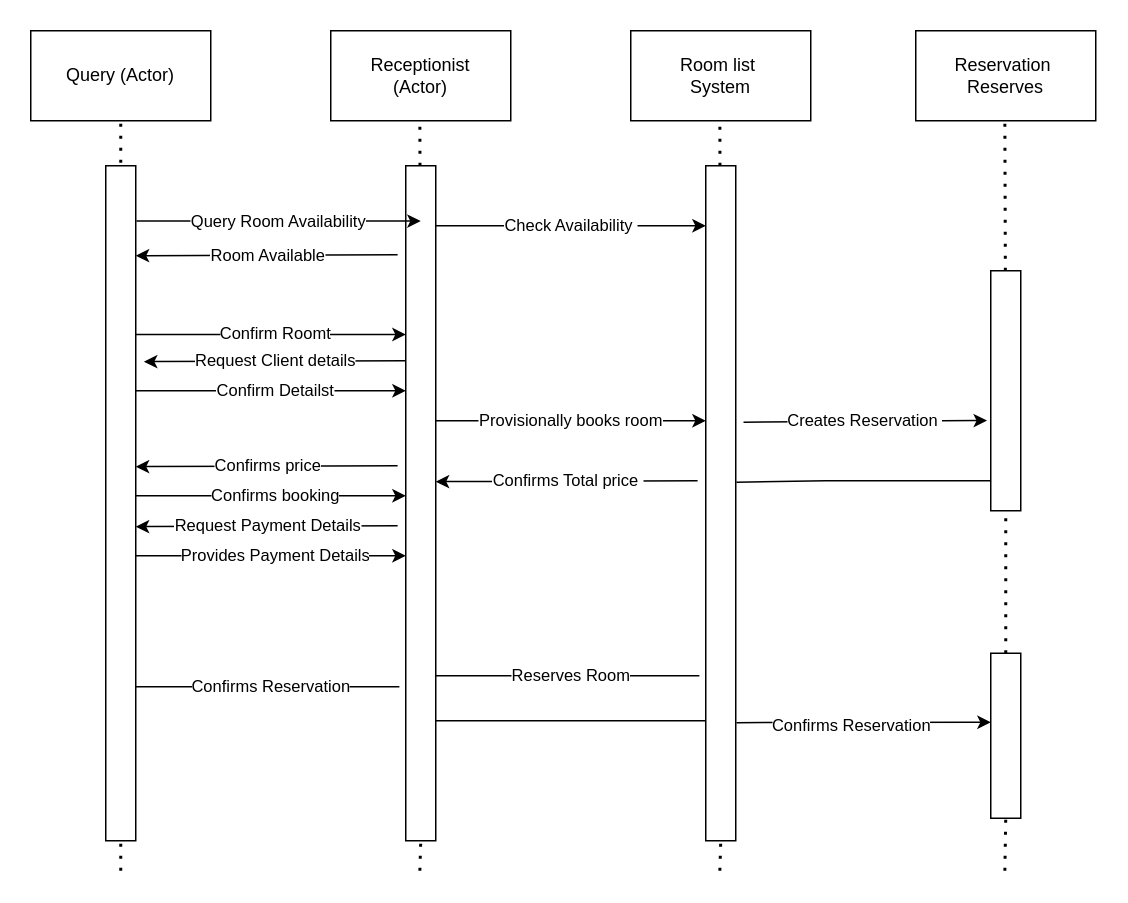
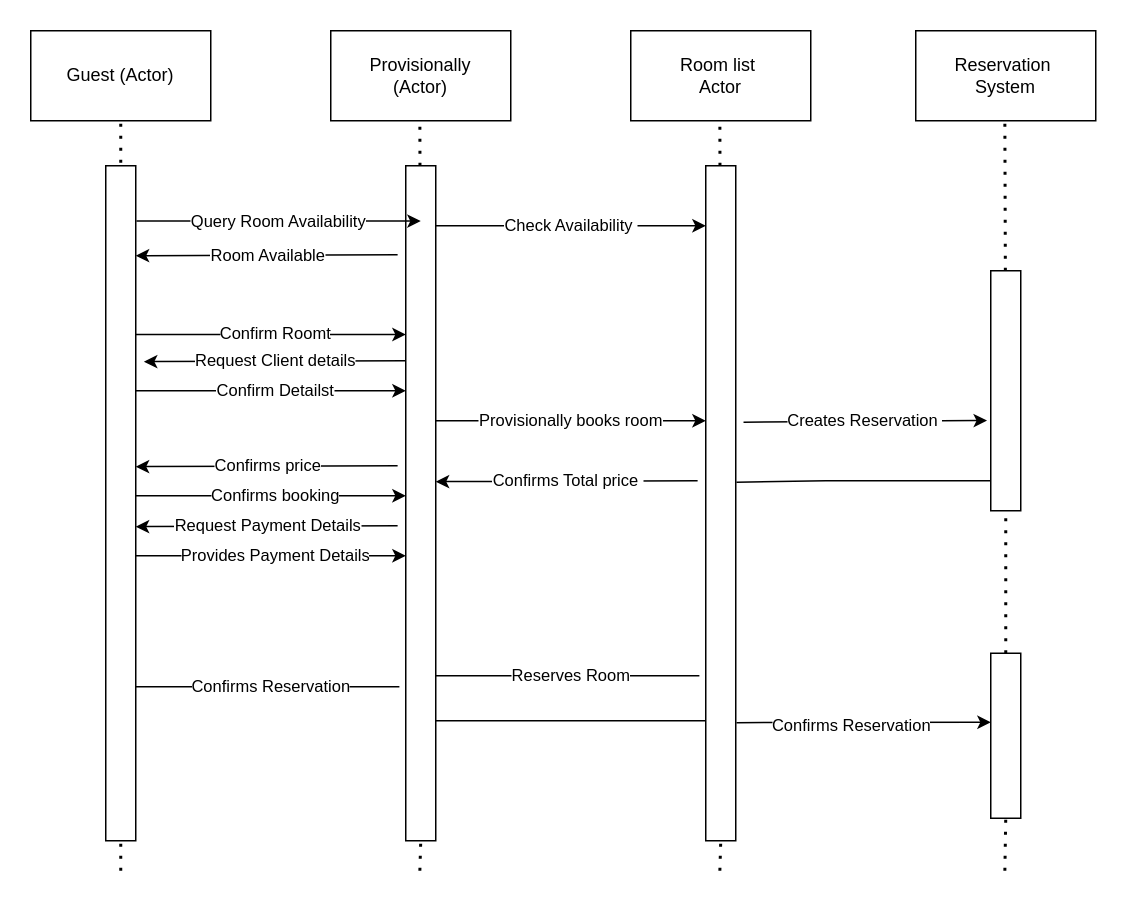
- <mxCell id="2" value="Query (Actor)" style="rounded=0;whiteSpace=wrap;html=1;" vertex="1" parent="1"><mxGeometry x="20" y="20" width="120" height="60" as="geometry" /></mxCell>
+ <mxCell id="2" value="Guest (Actor)" style="rounded=0;whiteSpace=wrap;html=1;" vertex="1" parent="1"><mxGeometry x="20" y="20" width="120" height="60" as="geometry" /></mxCell>
- <mxCell id="3" value="Receptionist&lt;br&gt;(Actor)" style="rounded=0;whiteSpace=wrap;html=1;" vertex="1" parent="1"><mxGeometry x="220" y="20" width="120" height="60" as="geometry" /></mxCell>
+ <mxCell id="3" value="Provisionally&lt;br&gt;(Actor)" style="rounded=0;whiteSpace=wrap;html=1;" vertex="1" parent="1"><mxGeometry x="220" y="20" width="120" height="60" as="geometry" /></mxCell>
- <mxCell id="4" value="Room list&amp;nbsp;&lt;br&gt;System" style="rounded=0;whiteSpace=wrap;html=1;" vertex="1" parent="1"><mxGeometry x="420" y="20" width="120" height="60" as="geometry" /></mxCell>
+ <mxCell id="4" value="Room list&amp;nbsp;&lt;br&gt;Actor" style="rounded=0;whiteSpace=wrap;html=1;" vertex="1" parent="1"><mxGeometry x="420" y="20" width="120" height="60" as="geometry" /></mxCell>
- <mxCell id="5" value="Reservation&amp;nbsp;&lt;br&gt;Reserves" style="rounded=0;whiteSpace=wrap;html=1;" vertex="1" parent="1"><mxGeometry x="610" y="20" width="120" height="60" as="geometry" /></mxCell>
+ <mxCell id="5" value="Reservation&amp;nbsp;&lt;br&gt;System" style="rounded=0;whiteSpace=wrap;html=1;" vertex="1" parent="1"><mxGeometry x="610" y="20" width="120" height="60" as="geometry" /></mxCell>
